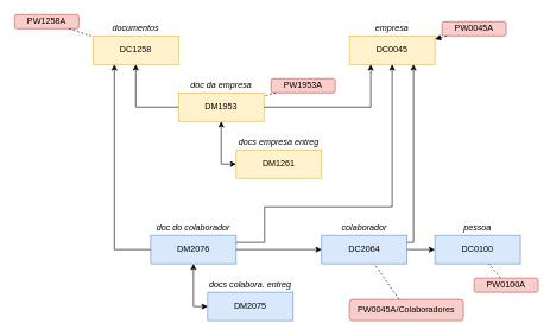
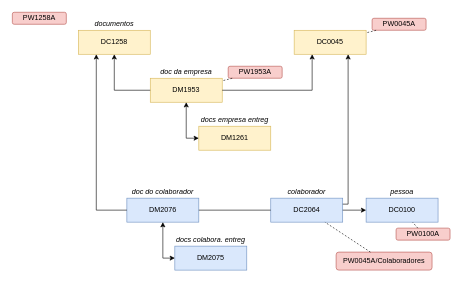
- <mxCell id="7" value="empresa" style="rounded=0;whiteSpace=wrap;html=1;fillColor=none;strokeColor=none;fontStyle=2" parent="5" vertex="1"><mxGeometry width="120" height="20" as="geometry" /></mxCell>
- <mxCell id="27" value="" style="endArrow=none;dashed=1;html=1;rounded=0;" parent="1" source="26" target="9" edge="1"><mxGeometry width="50" height="50" relative="1" as="geometry"><mxPoint x="40" y="190" as="sourcePoint" /><mxPoint x="90" y="140" as="targetPoint" /></mxGeometry></mxCell>
- <mxCell id="29" value="" style="endArrow=block;dashed=1;html=1;rounded=0;" parent="1" source="28" target="6" edge="1"><mxGeometry width="50" height="50" relative="1" as="geometry"><mxPoint x="650" y="130" as="sourcePoint" /><mxPoint x="720" y="20" as="targetPoint" /></mxGeometry></mxCell>
+ <mxCell id="29" value="" style="endArrow=none;dashed=1;html=1;rounded=0;" parent="1" source="28" target="6" edge="1"><mxGeometry width="50" height="50" relative="1" as="geometry"><mxPoint x="650" y="130" as="sourcePoint" /><mxPoint x="720" y="20" as="targetPoint" /></mxGeometry></mxCell>
- <mxCell id="41" style="edgeStyle=orthogonalEdgeStyle;rounded=0;orthogonalLoop=1;jettySize=auto;html=1;exitX=1;exitY=0.25;exitDx=0;exitDy=0;entryX=0.5;entryY=1;entryDx=0;entryDy=0;" parent="1" source="18" target="6" edge="1"><mxGeometry relative="1" as="geometry"><Array as="points"><mxPoint x="371" y="340" /><mxPoint x="371" y="290" /><mxPoint x="550" y="290" /></Array></mxGeometry></mxCell>
- <mxCell id="42" style="edgeStyle=orthogonalEdgeStyle;rounded=0;orthogonalLoop=1;jettySize=auto;html=1;exitX=1;exitY=0.5;exitDx=0;exitDy=0;entryX=0;entryY=0.5;entryDx=0;entryDy=0;" parent="1" source="18" target="24" edge="1"><mxGeometry relative="1" as="geometry" /></mxCell>
+ <mxCell id="42" style="edgeStyle=orthogonalEdgeStyle;rounded=0;orthogonalLoop=1;jettySize=auto;html=1;exitX=1;exitY=0.5;exitDx=0;exitDy=0;entryX=0;entryY=0.5;entryDx=0;entryDy=0;endArrow=none;" parent="1" source="18" target="24" edge="1"><mxGeometry relative="1" as="geometry" /></mxCell>
- <mxCell id="32" value="PW0100A" style="rounded=1;whiteSpace=wrap;html=1;fillColor=#f8cecc;strokeColor=#b85450;" parent="1" vertex="1"><mxGeometry x="665" y="390" width="90" height="20" as="geometry" /></mxCell>
+ <mxCell id="32" value="PW0100A" style="rounded=1;whiteSpace=wrap;html=1;fillColor=#f8cecc;strokeColor=#b85450;" parent="1" vertex="1"><mxGeometry x="660" y="380" width="90" height="20" as="geometry" /></mxCell>
- <mxCell id="34" value="PW0045A/Colaboradores" style="rounded=1;whiteSpace=wrap;html=1;fillColor=#f8cecc;strokeColor=#b85450;" parent="1" vertex="1"><mxGeometry x="490" y="420" width="160" height="30" as="geometry" /></mxCell>
+ <mxCell id="34" value="PW0045A/Colaboradores" style="rounded=1;whiteSpace=wrap;html=1;fillColor=#f8cecc;strokeColor=#b85450;" parent="1" vertex="1"><mxGeometry x="560" y="420" width="160" height="30" as="geometry" /></mxCell>
